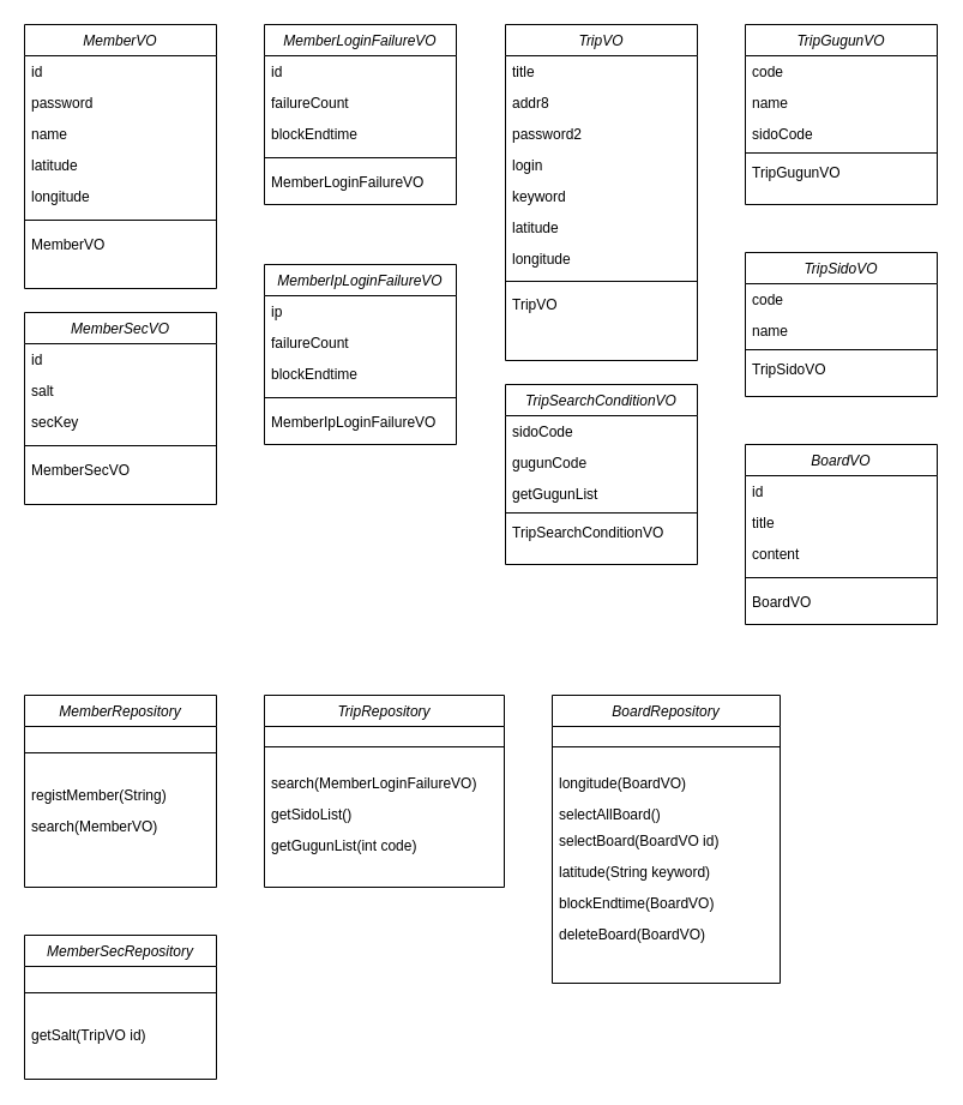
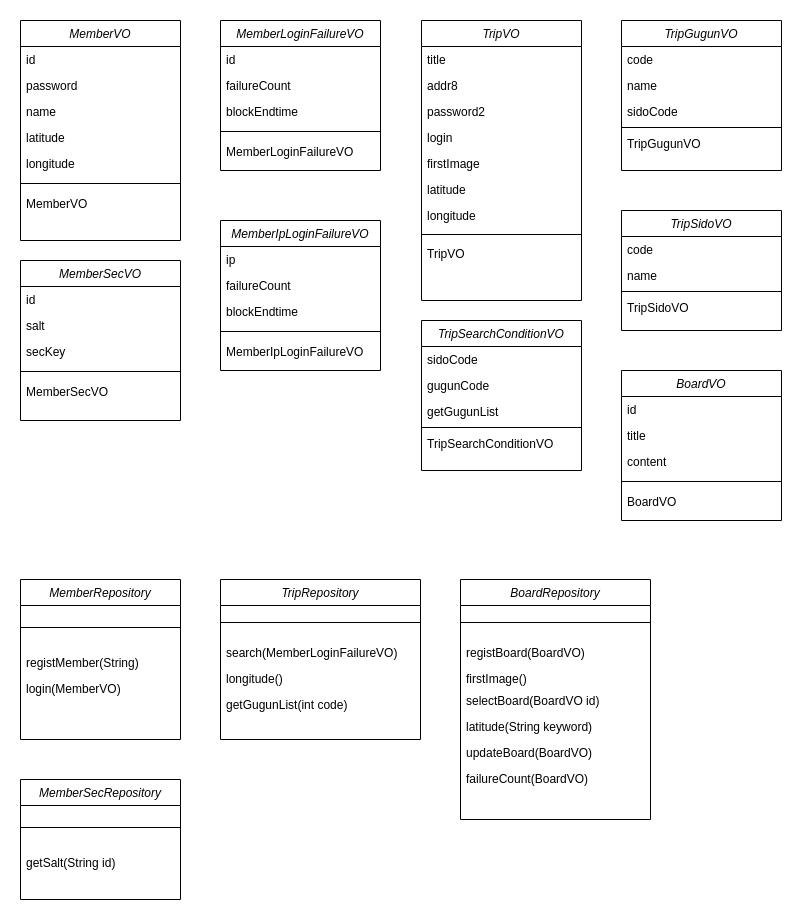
- <mxCell id="13" value="keyword" style="text;align=left;verticalAlign=top;spacingLeft=4;spacingRight=4;overflow=hidden;rotatable=0;points=[[0,0.5],[1,0.5]];portConstraint=eastwest;rounded=0;shadow=0;html=0;fontStyle=0" parent="8" vertex="1"><mxGeometry y="130" width="160" height="26" as="geometry" /></mxCell>
+ <mxCell id="13" value="firstImage" style="text;align=left;verticalAlign=top;spacingLeft=4;spacingRight=4;overflow=hidden;rotatable=0;points=[[0,0.5],[1,0.5]];portConstraint=eastwest;rounded=0;shadow=0;html=0;fontStyle=0" parent="8" vertex="1"><mxGeometry y="130" width="160" height="26" as="geometry" /></mxCell>
- <mxCell id="35" value="longitude(BoardVO)" style="text;align=left;verticalAlign=top;spacingLeft=4;spacingRight=4;overflow=hidden;rotatable=0;points=[[0,0.5],[1,0.5]];portConstraint=eastwest;" vertex="1" parent="33"><mxGeometry y="60" width="190" height="26" as="geometry" /></mxCell>
+ <mxCell id="35" value="registBoard(BoardVO)" style="text;align=left;verticalAlign=top;spacingLeft=4;spacingRight=4;overflow=hidden;rotatable=0;points=[[0,0.5],[1,0.5]];portConstraint=eastwest;" vertex="1" parent="33"><mxGeometry y="60" width="190" height="26" as="geometry" /></mxCell>
- <mxCell id="31" value="getSidoList()" style="text;align=left;verticalAlign=top;spacingLeft=4;spacingRight=4;overflow=hidden;rotatable=0;points=[[0,0.5],[1,0.5]];portConstraint=eastwest;" vertex="1" parent="28"><mxGeometry y="86" width="200" height="26" as="geometry" /></mxCell>
+ <mxCell id="31" value="longitude()" style="text;align=left;verticalAlign=top;spacingLeft=4;spacingRight=4;overflow=hidden;rotatable=0;points=[[0,0.5],[1,0.5]];portConstraint=eastwest;" vertex="1" parent="28"><mxGeometry y="86" width="200" height="26" as="geometry" /></mxCell>
- <mxCell id="36" value="selectAllBoard()" style="text;align=left;verticalAlign=top;spacingLeft=4;spacingRight=4;overflow=hidden;rotatable=0;points=[[0,0.5],[1,0.5]];portConstraint=eastwest;" vertex="1" parent="33"><mxGeometry y="86" width="190" height="22" as="geometry" /></mxCell>
+ <mxCell id="36" value="firstImage()" style="text;align=left;verticalAlign=top;spacingLeft=4;spacingRight=4;overflow=hidden;rotatable=0;points=[[0,0.5],[1,0.5]];portConstraint=eastwest;" vertex="1" parent="33"><mxGeometry y="86" width="190" height="22" as="geometry" /></mxCell>
- <mxCell id="27" value="search(MemberVO)" style="text;align=left;verticalAlign=top;spacingLeft=4;spacingRight=4;overflow=hidden;rotatable=0;points=[[0,0.5],[1,0.5]];portConstraint=eastwest;" parent="24" vertex="1"><mxGeometry y="96" width="160" height="26" as="geometry" /></mxCell>
+ <mxCell id="27" value="login(MemberVO)" style="text;align=left;verticalAlign=top;spacingLeft=4;spacingRight=4;overflow=hidden;rotatable=0;points=[[0,0.5],[1,0.5]];portConstraint=eastwest;" parent="24" vertex="1"><mxGeometry y="96" width="160" height="26" as="geometry" /></mxCell>
- <mxCell id="39" value="blockEndtime(BoardVO)" style="text;align=left;verticalAlign=top;spacingLeft=4;spacingRight=4;overflow=hidden;rotatable=0;points=[[0,0.5],[1,0.5]];portConstraint=eastwest;" vertex="1" parent="33"><mxGeometry y="160" width="190" height="26" as="geometry" /></mxCell>
+ <mxCell id="39" value="updateBoard(BoardVO)" style="text;align=left;verticalAlign=top;spacingLeft=4;spacingRight=4;overflow=hidden;rotatable=0;points=[[0,0.5],[1,0.5]];portConstraint=eastwest;" vertex="1" parent="33"><mxGeometry y="160" width="190" height="26" as="geometry" /></mxCell>
- <mxCell id="40" value="deleteBoard(BoardVO)" style="text;align=left;verticalAlign=top;spacingLeft=4;spacingRight=4;overflow=hidden;rotatable=0;points=[[0,0.5],[1,0.5]];portConstraint=eastwest;" vertex="1" parent="33"><mxGeometry y="186" width="190" height="22" as="geometry" /></mxCell>
+ <mxCell id="40" value="failureCount(BoardVO)" style="text;align=left;verticalAlign=top;spacingLeft=4;spacingRight=4;overflow=hidden;rotatable=0;points=[[0,0.5],[1,0.5]];portConstraint=eastwest;" vertex="1" parent="33"><mxGeometry y="186" width="190" height="22" as="geometry" /></mxCell>
- <mxCell id="80" value="getSalt(TripVO id)" style="text;align=left;verticalAlign=top;spacingLeft=4;spacingRight=4;overflow=hidden;rotatable=0;points=[[0,0.5],[1,0.5]];portConstraint=eastwest;" parent="78" vertex="1"><mxGeometry y="70" width="160" height="26" as="geometry" /></mxCell>
+ <mxCell id="80" value="getSalt(String id)" style="text;align=left;verticalAlign=top;spacingLeft=4;spacingRight=4;overflow=hidden;rotatable=0;points=[[0,0.5],[1,0.5]];portConstraint=eastwest;" parent="78" vertex="1"><mxGeometry y="70" width="160" height="26" as="geometry" /></mxCell>
